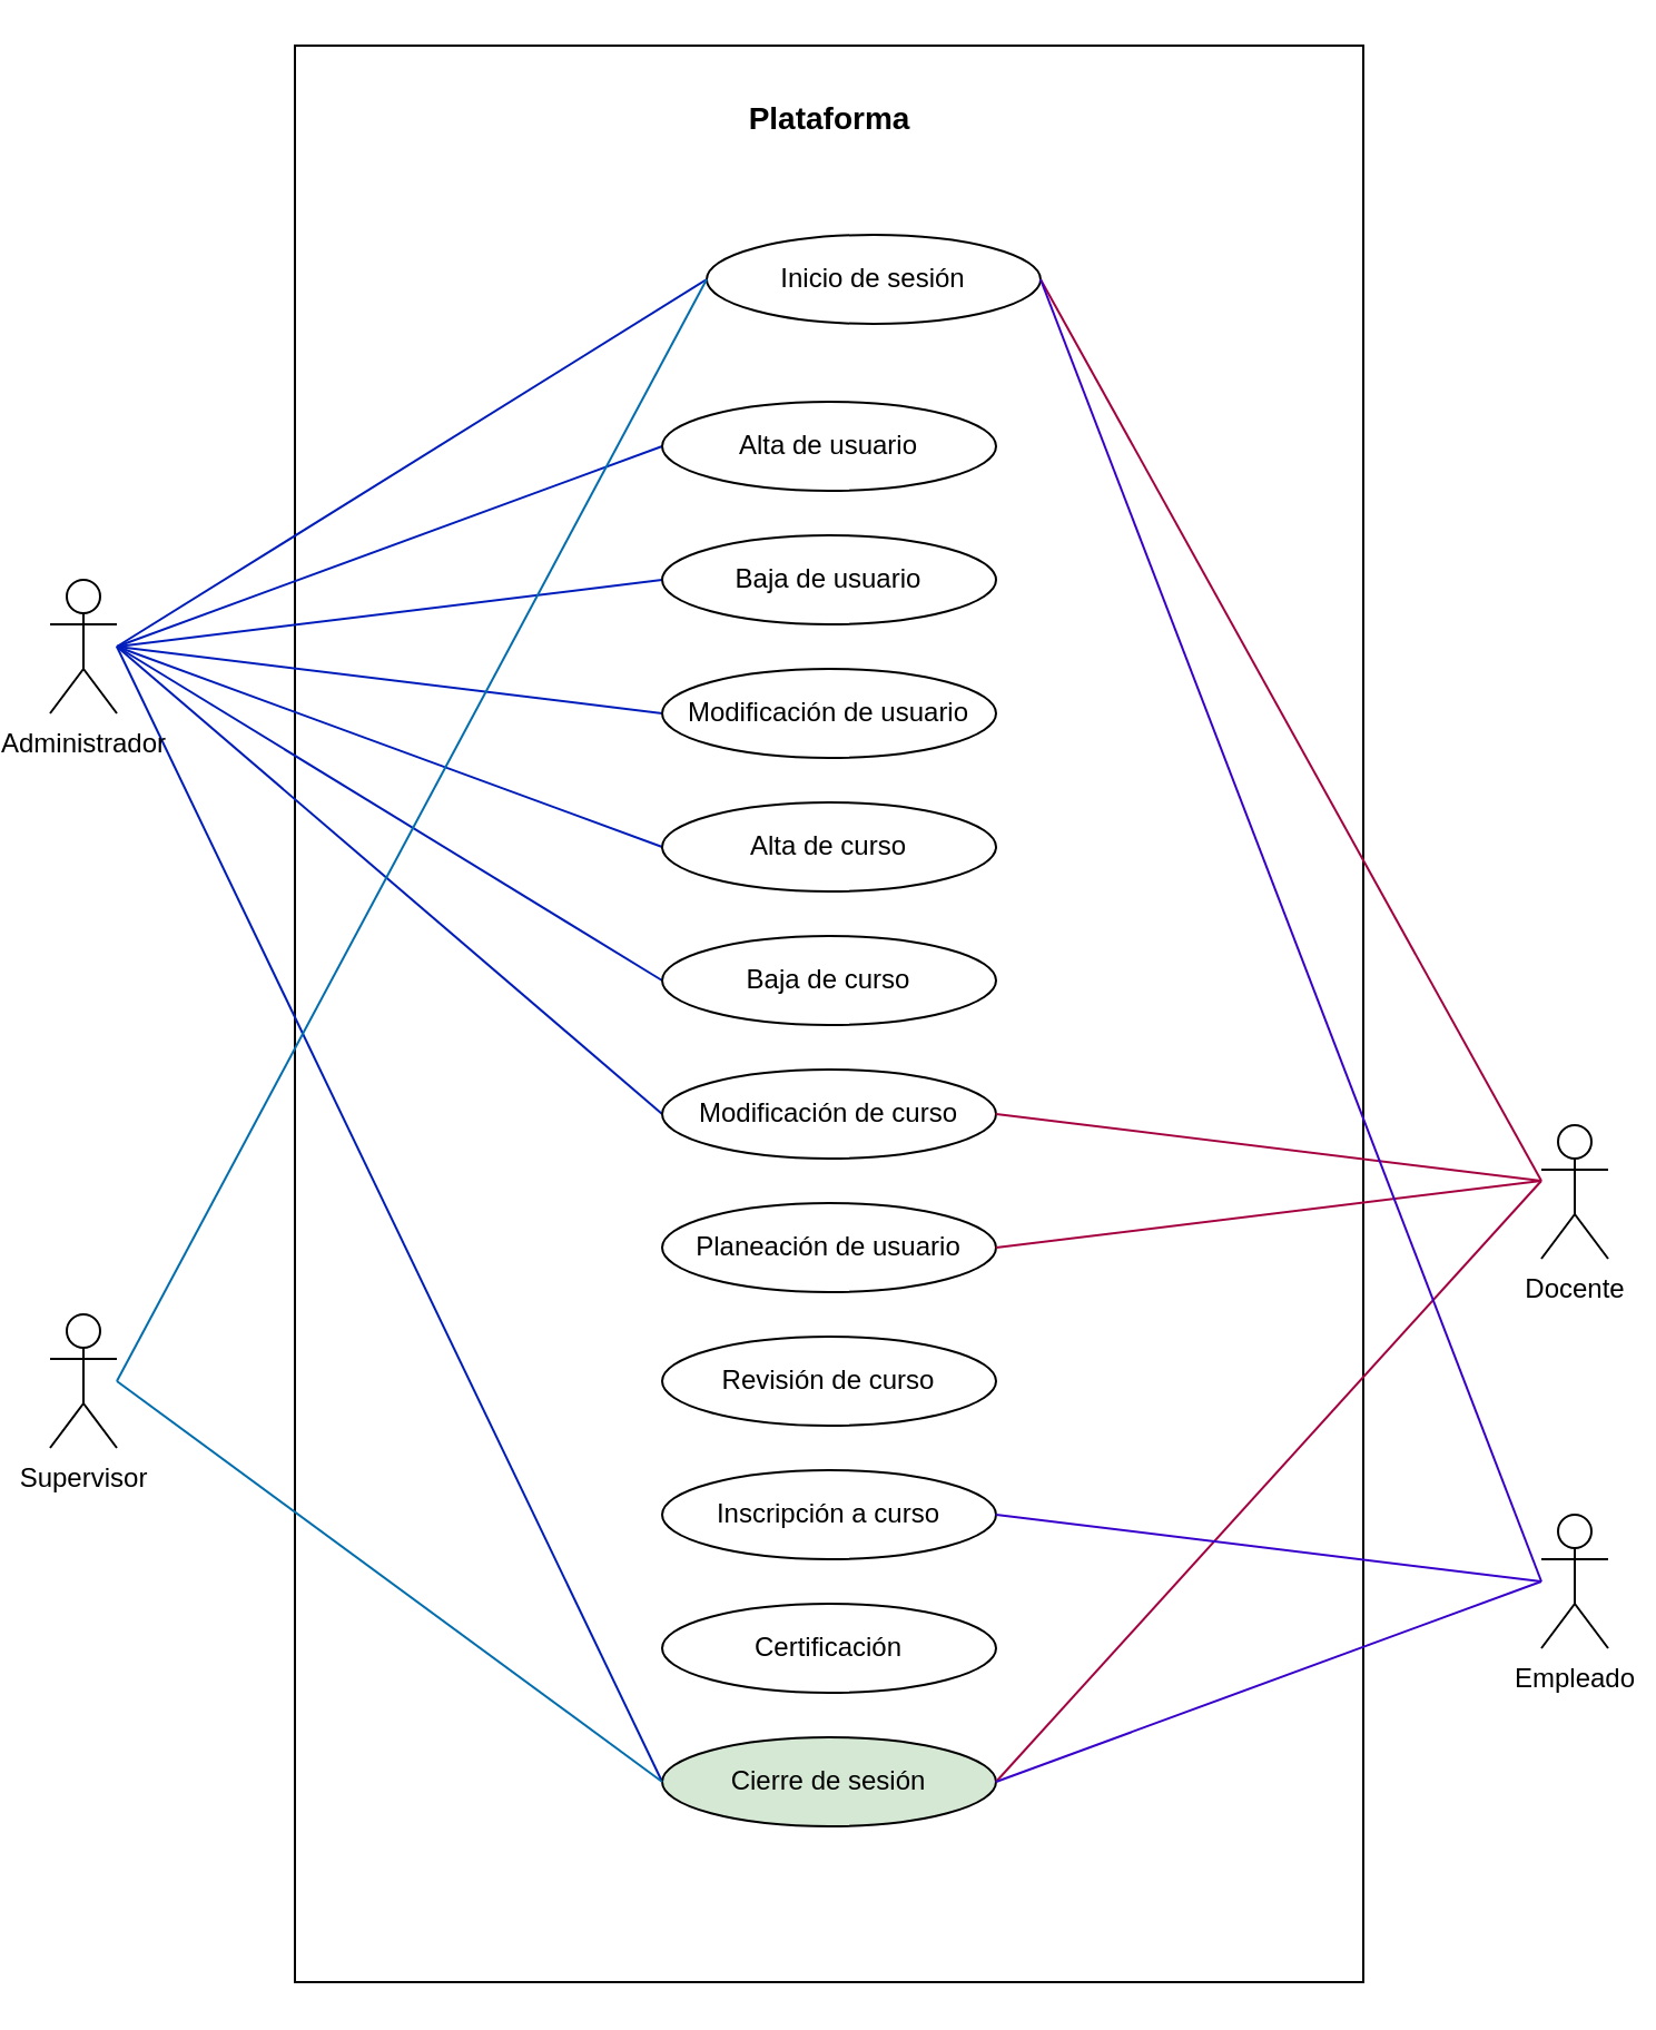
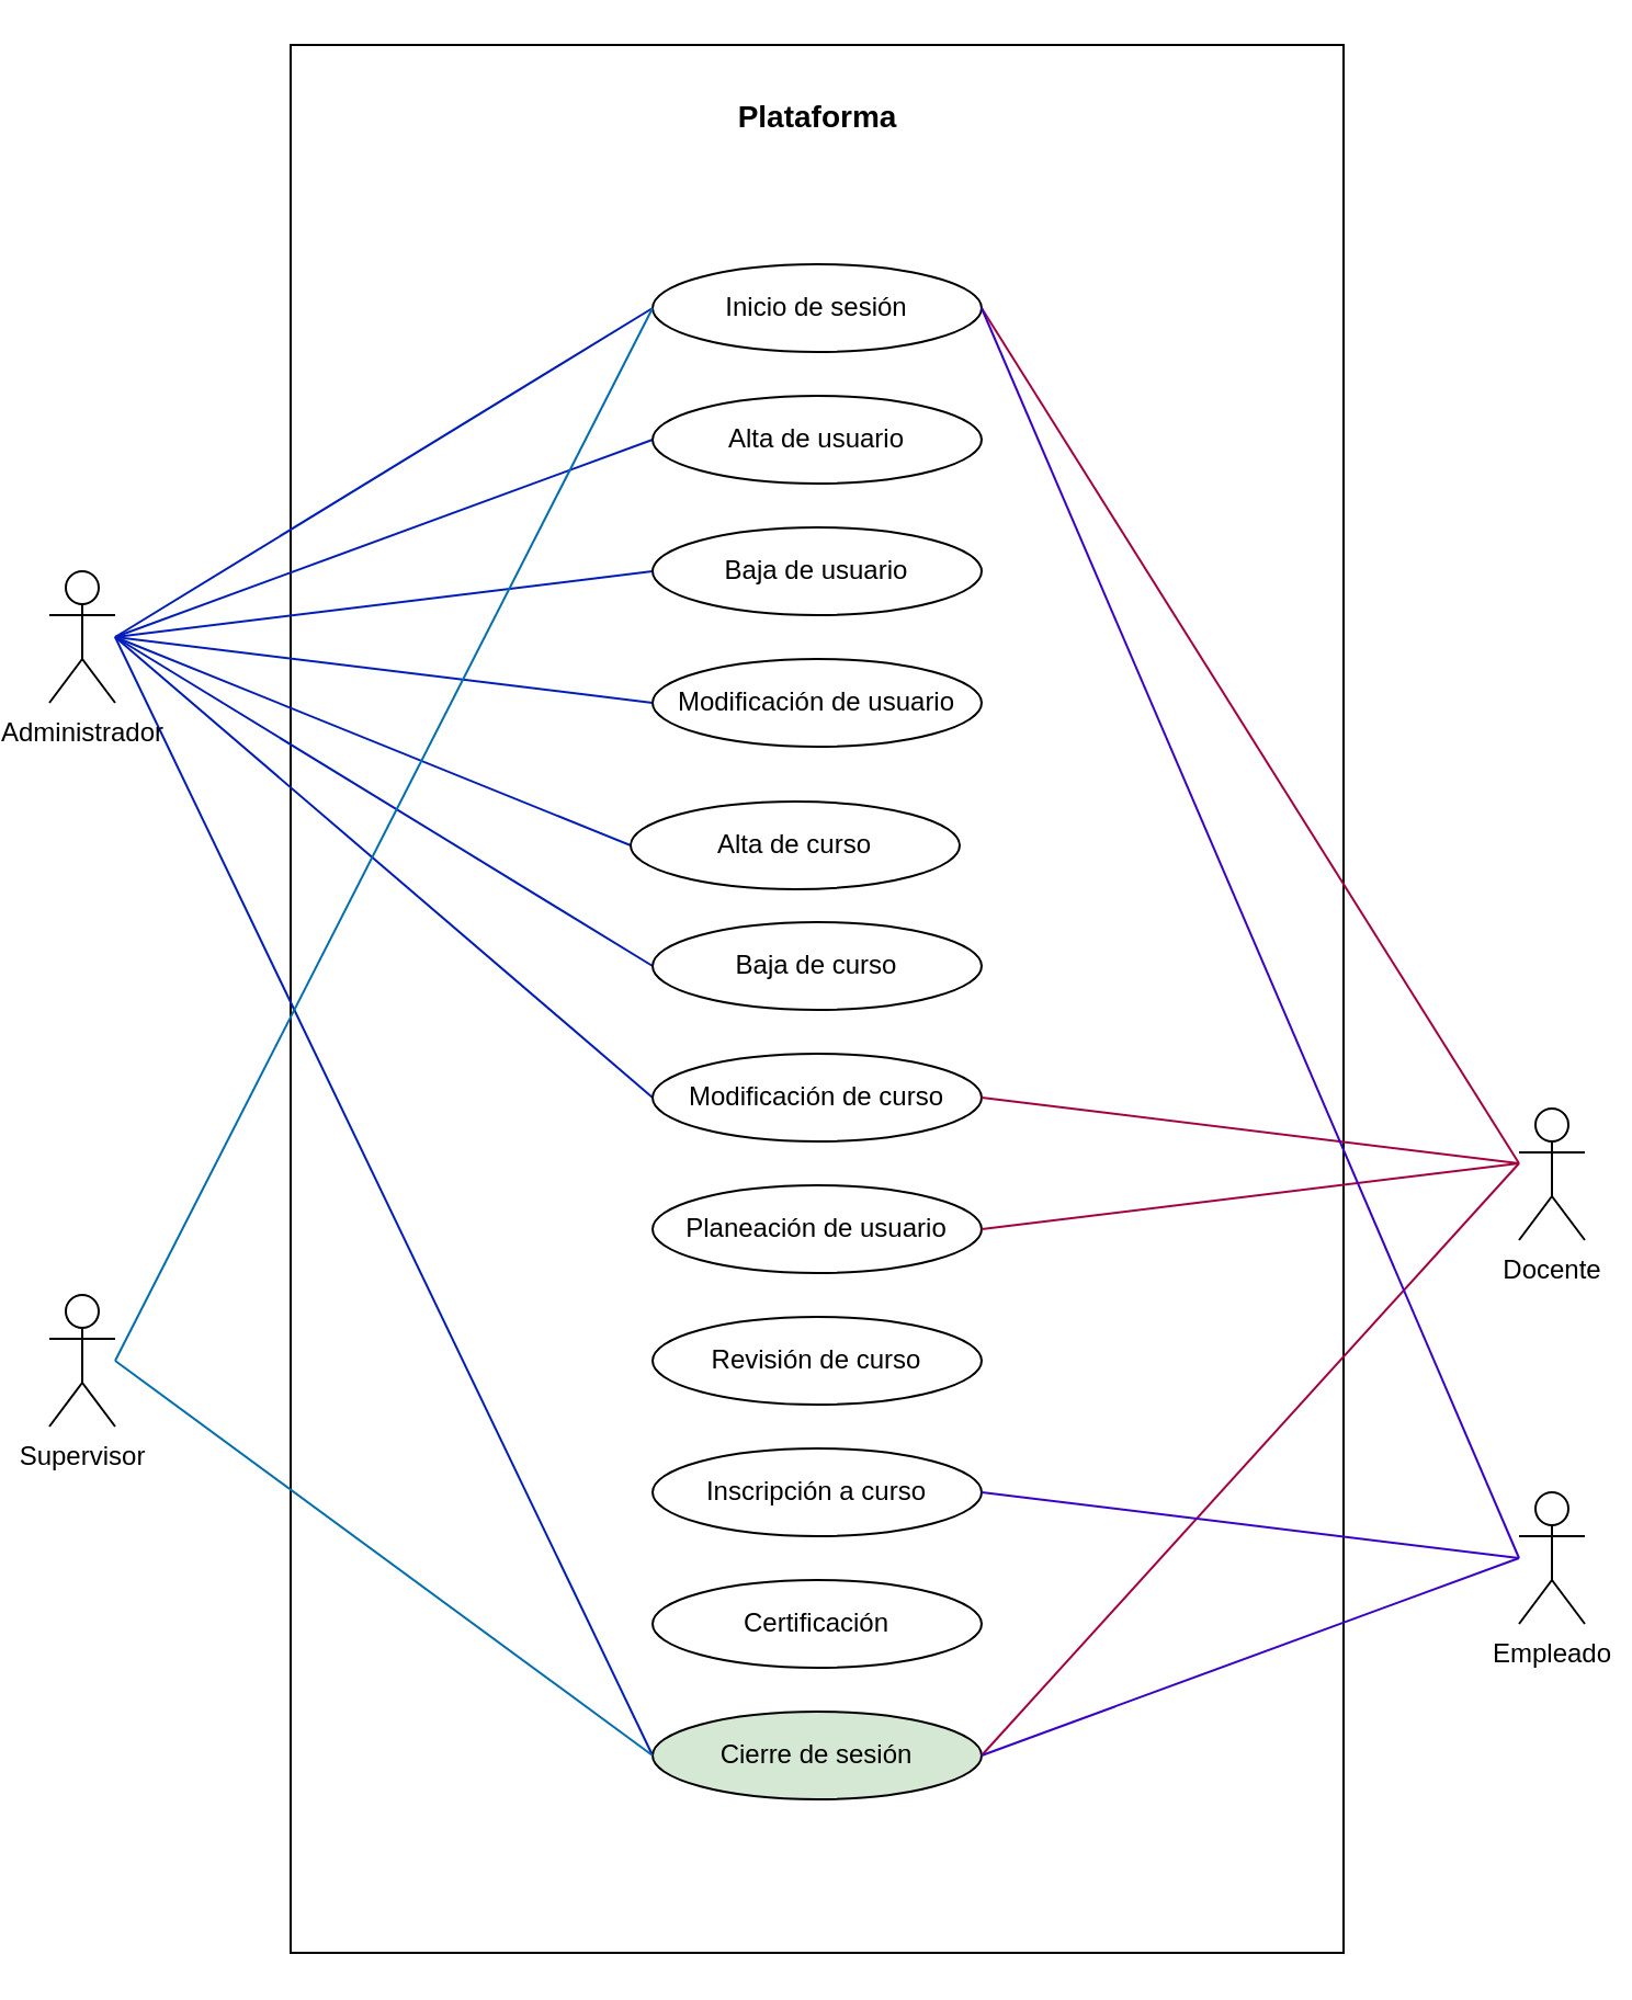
- <mxCell id="12" value="Inicio de sesión" style="ellipse;whiteSpace=wrap;html=1;" vertex="1" parent="1"><mxGeometry x="315" y="105" width="150" height="40" as="geometry" /></mxCell>
+ <mxCell id="12" value="Inicio de sesión" style="ellipse;whiteSpace=wrap;html=1;" vertex="1" parent="1"><mxGeometry x="295" y="120" width="150" height="40" as="geometry" /></mxCell>
- <mxCell id="18" value="Alta de curso" style="ellipse;whiteSpace=wrap;html=1;" vertex="1" parent="1"><mxGeometry x="295" y="360" width="150" height="40" as="geometry" /></mxCell>
+ <mxCell id="18" value="Alta de curso" style="ellipse;whiteSpace=wrap;html=1;" vertex="1" parent="1"><mxGeometry x="285" y="365" width="150" height="40" as="geometry" /></mxCell>
